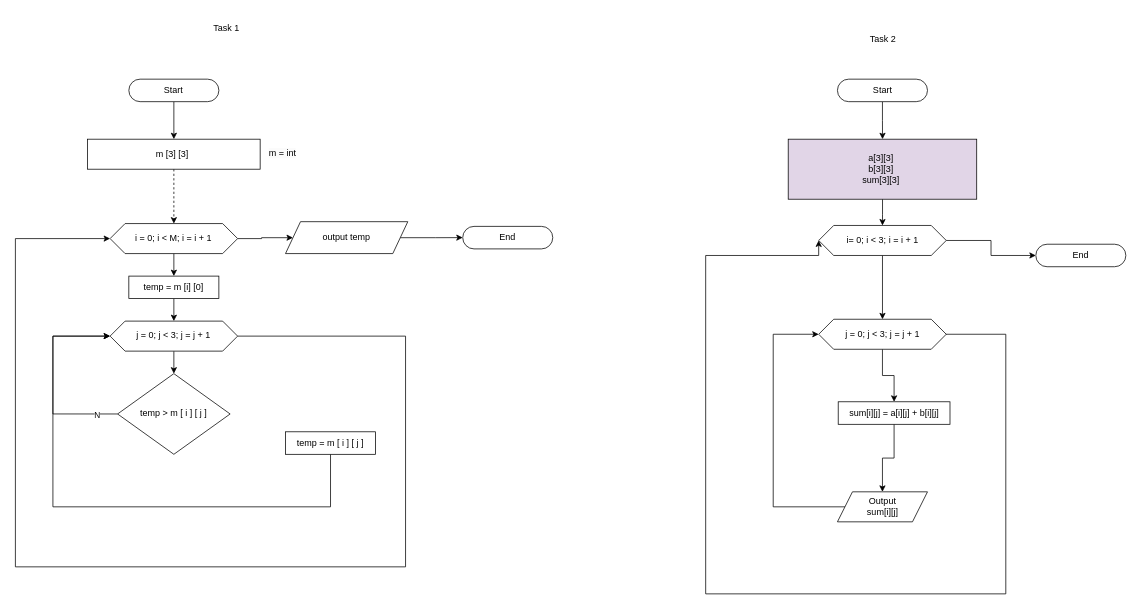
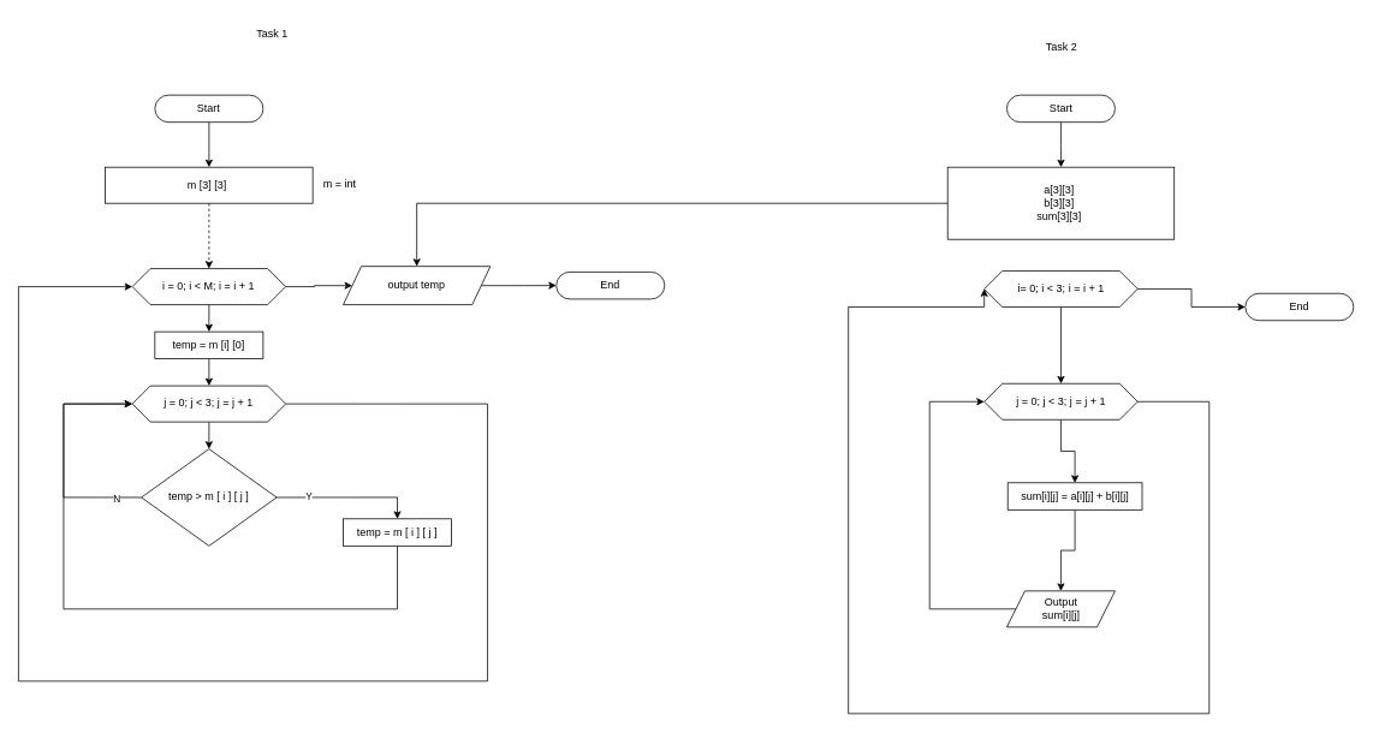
- <mxCell id="6" value="a[3][3]&amp;nbsp;&lt;div&gt;b[3][3]&lt;span style=&quot;background-color: initial;&quot;&gt;&amp;nbsp;&lt;/span&gt;&lt;/div&gt;&lt;div&gt;&lt;span style=&quot;background-color: initial;&quot;&gt;sum[3][3]&amp;nbsp;&lt;/span&gt;&lt;/div&gt;" style="rounded=0;whiteSpace=wrap;html=1;fillColor=#e1d5e7;" vertex="1" parent="1"><mxGeometry x="1049.99" y="185" width="251.25" height="80" as="geometry" /></mxCell>
+ <mxCell id="6" value="a[3][3]&amp;nbsp;&lt;div&gt;b[3][3]&lt;span style=&quot;background-color: initial;&quot;&gt;&amp;nbsp;&lt;/span&gt;&lt;/div&gt;&lt;div&gt;&lt;span style=&quot;background-color: initial;&quot;&gt;sum[3][3]&amp;nbsp;&lt;/span&gt;&lt;/div&gt;" style="rounded=0;whiteSpace=wrap;html=1;" vertex="1" parent="1"><mxGeometry x="1049.99" y="185" width="251.25" height="80" as="geometry" /></mxCell>
- <mxCell id="5" value="" style="edgeStyle=orthogonalEdgeStyle;rounded=0;orthogonalLoop=1;jettySize=auto;html=1;" edge="1" parent="1" source="6" target="9"><mxGeometry relative="1" as="geometry" /></mxCell>
+ <mxCell id="5" value="" style="edgeStyle=orthogonalEdgeStyle;rounded=0;orthogonalLoop=1;jettySize=auto;html=1;" edge="1" parent="1" source="6" target="38"><mxGeometry relative="1" as="geometry" /></mxCell>
+ <mxCell id="29" style="edgeStyle=orthogonalEdgeStyle;rounded=0;orthogonalLoop=1;jettySize=auto;html=1;exitX=1;exitY=0.5;exitDx=0;exitDy=0;entryX=0.5;entryY=0;entryDx=0;entryDy=0;" edge="1" parent="1" source="33" target="35"><mxGeometry relative="1" as="geometry" /></mxCell>
+ <mxCell id="30" value="Y" style="edgeLabel;html=1;align=center;verticalAlign=middle;resizable=0;points=[];" connectable="0" vertex="1" parent="29"><mxGeometry x="-0.555" y="2" relative="1" as="geometry"><mxPoint as="offset" /></mxGeometry></mxCell>
